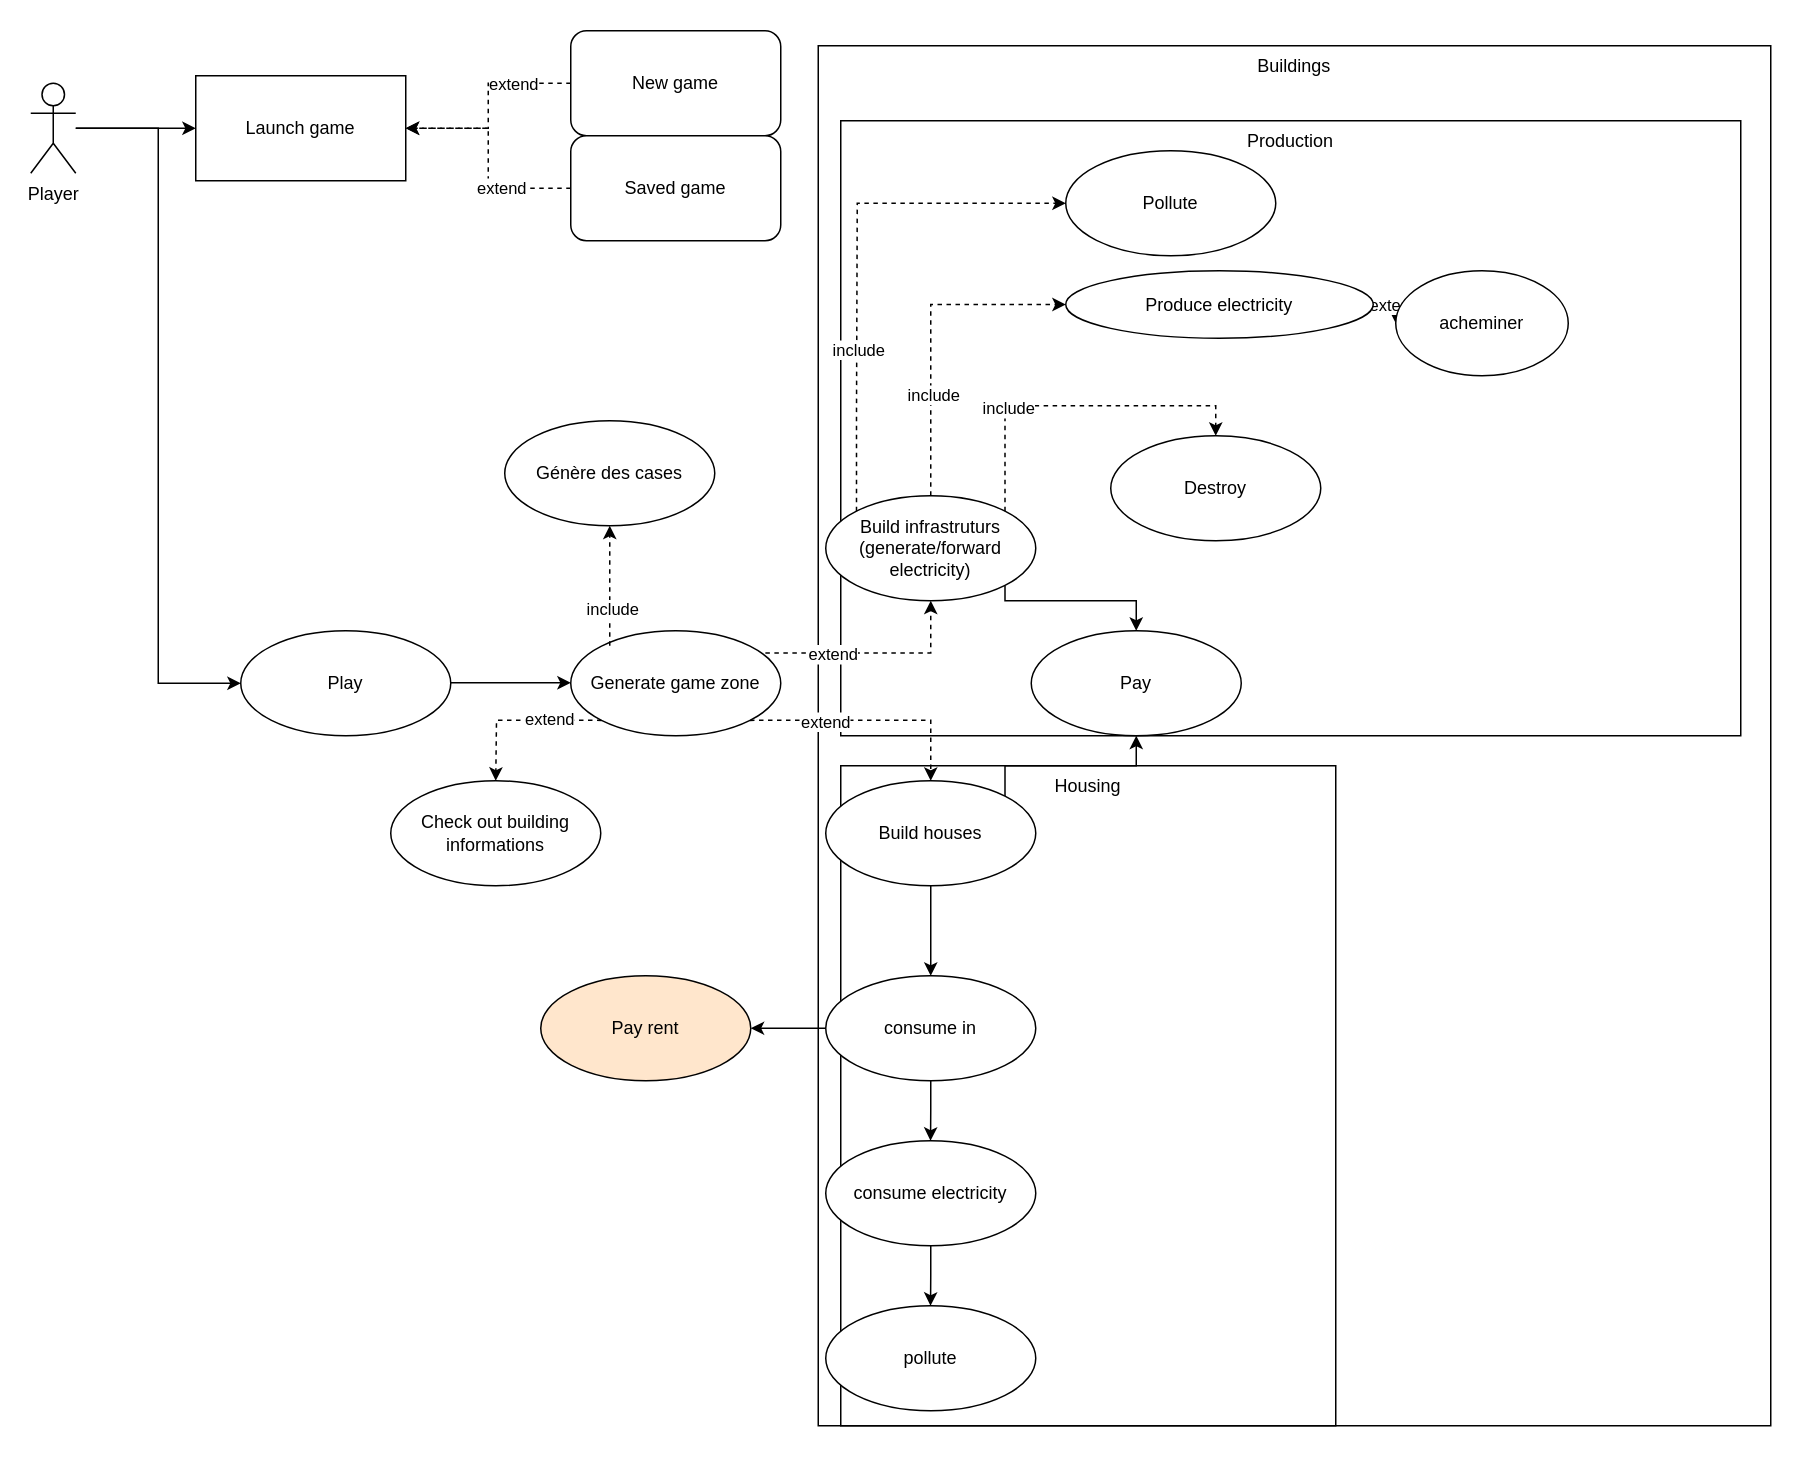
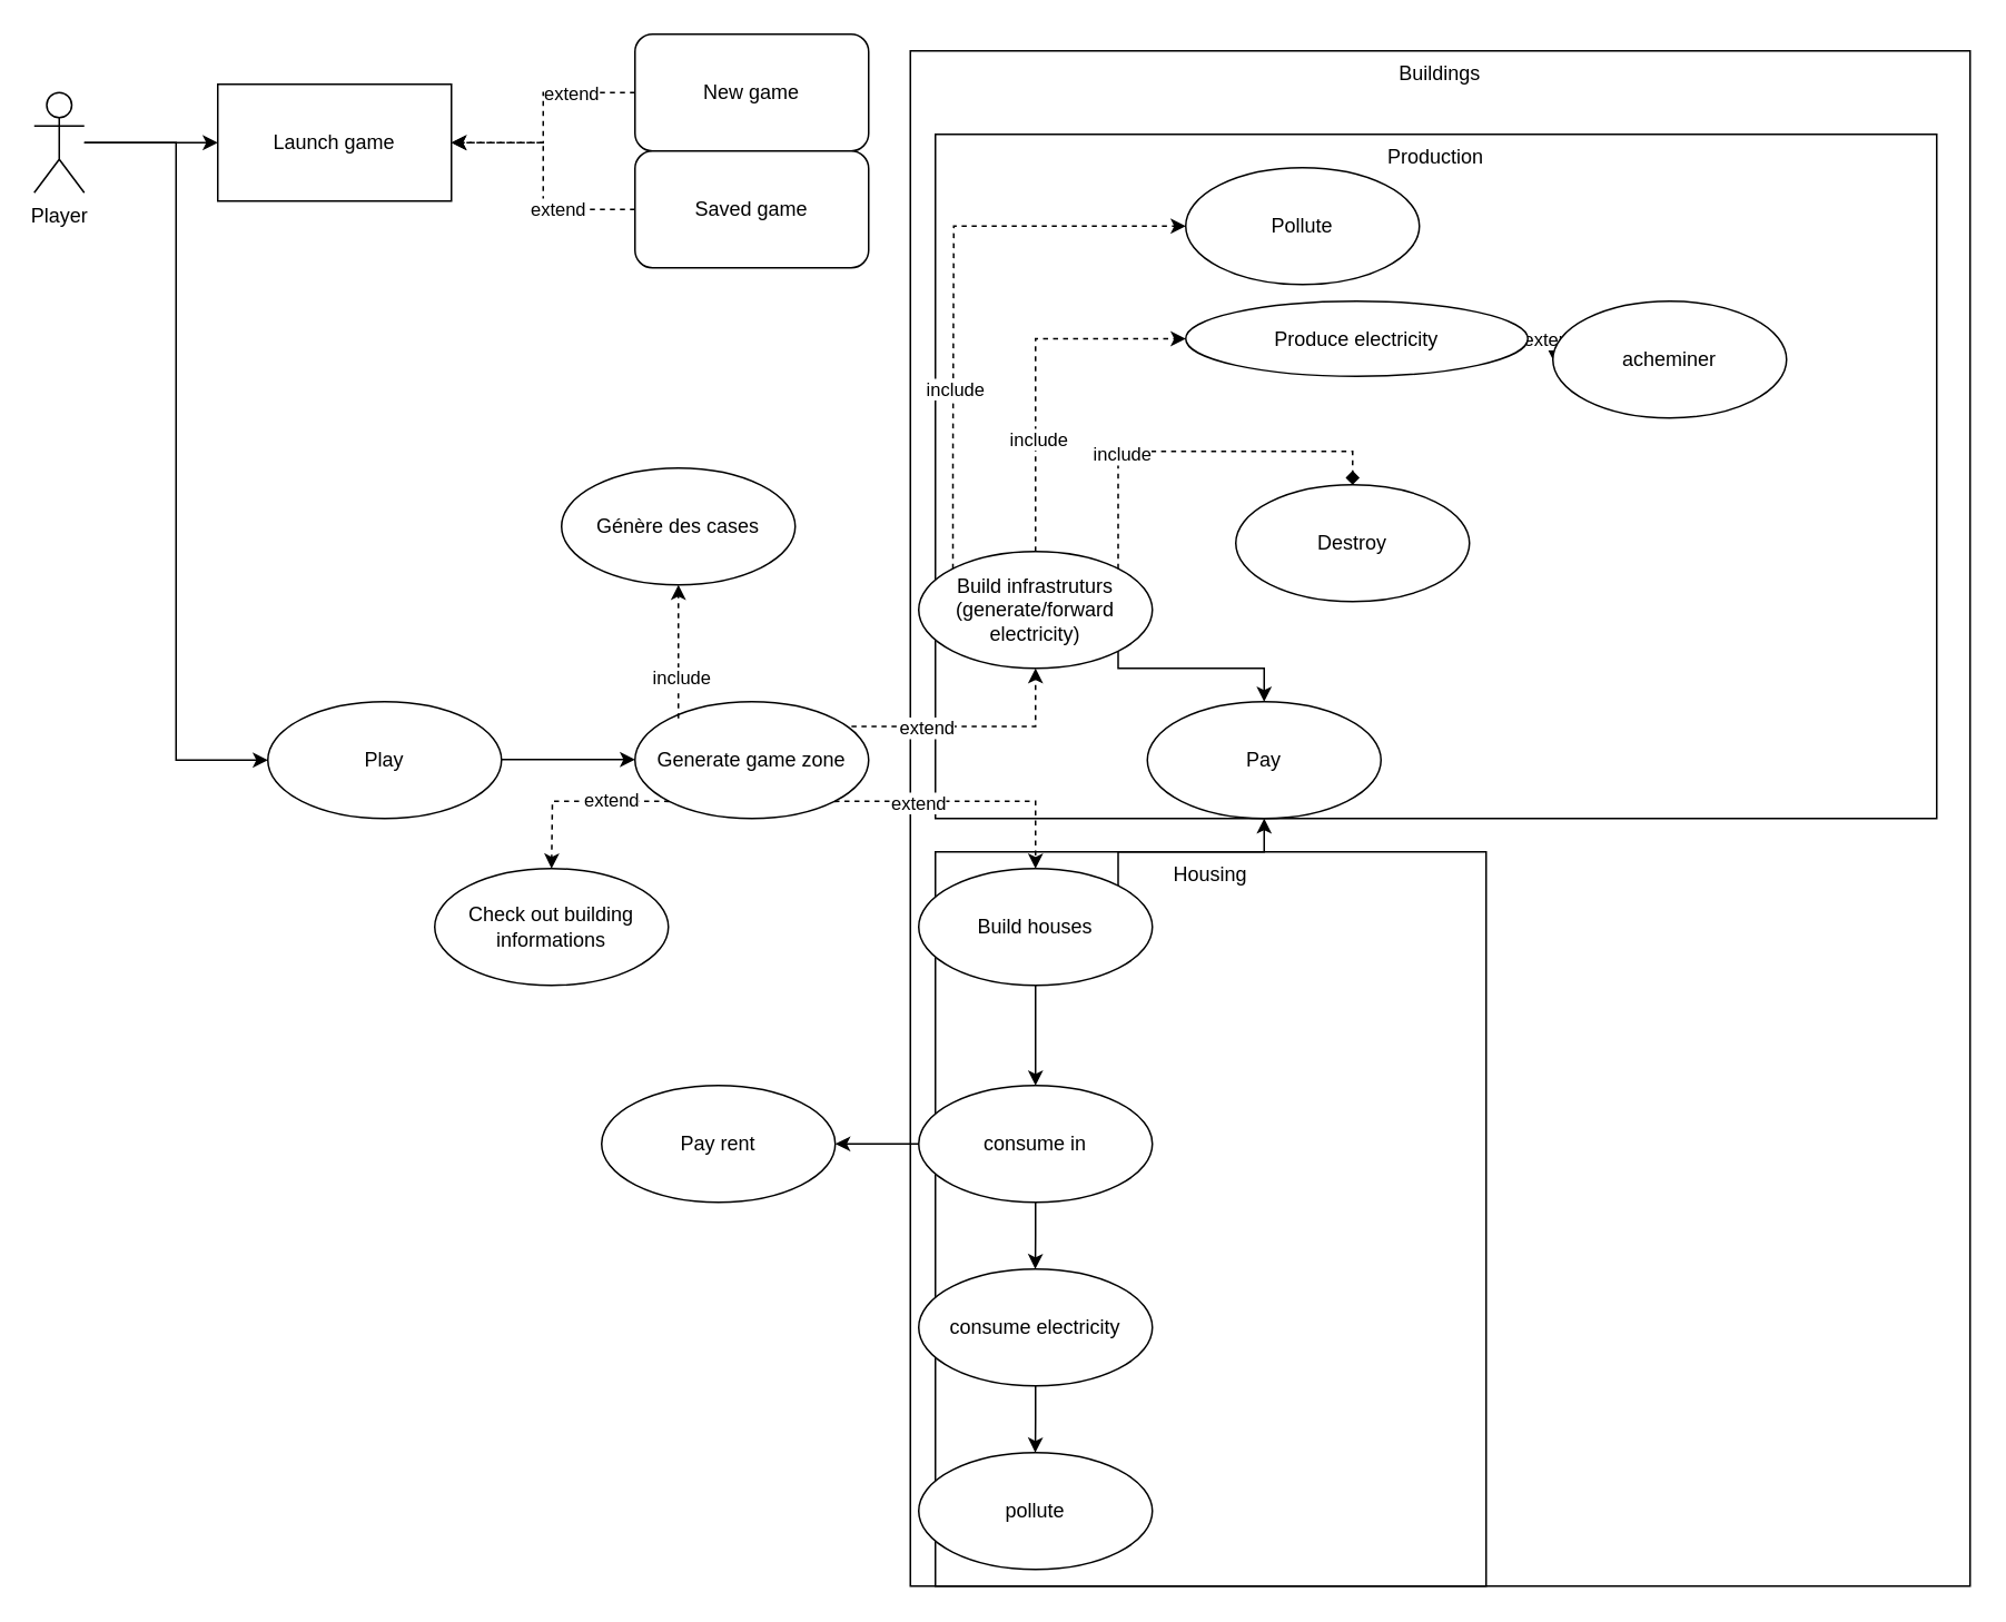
- <mxCell id="51" value="acheminer" style="ellipse;whiteSpace=wrap;html=1;" vertex="1" parent="1"><mxGeometry x="930" y="180" width="115" height="70" as="geometry" /></mxCell>
+ <mxCell id="51" value="acheminer" style="ellipse;whiteSpace=wrap;html=1;" vertex="1" parent="1"><mxGeometry x="930" y="180" width="140" height="70" as="geometry" /></mxCell>
- <mxCell id="38" style="edgeStyle=orthogonalEdgeStyle;rounded=0;orthogonalLoop=1;jettySize=auto;html=1;dashed=1;exitX=1;exitY=0;exitDx=0;exitDy=0;entryX=0.5;entryY=0;entryDx=0;entryDy=0;" parent="1" source="26" target="40" edge="1"><mxGeometry relative="1" as="geometry"><mxPoint x="610.003" y="294.835" as="sourcePoint" /><mxPoint x="810" y="270" as="targetPoint" /><Array as="points"><mxPoint x="670" y="270" /><mxPoint x="810" y="270" /></Array></mxGeometry></mxCell>
+ <mxCell id="38" style="edgeStyle=orthogonalEdgeStyle;rounded=0;orthogonalLoop=1;jettySize=auto;html=1;dashed=1;exitX=1;exitY=0;exitDx=0;exitDy=0;entryX=0.5;entryY=0;entryDx=0;entryDy=0;endArrow=diamond;" parent="1" source="26" target="40" edge="1"><mxGeometry relative="1" as="geometry"><mxPoint x="610.003" y="294.835" as="sourcePoint" /><mxPoint x="810" y="270" as="targetPoint" /><Array as="points"><mxPoint x="670" y="270" /><mxPoint x="810" y="270" /></Array></mxGeometry></mxCell>
- <mxCell id="34" value="Pay rent" style="ellipse;whiteSpace=wrap;html=1;fillColor=#ffe6cc;" parent="1" vertex="1"><mxGeometry x="360" y="650" width="140" height="70" as="geometry" /></mxCell>
+ <mxCell id="34" value="Pay rent" style="ellipse;whiteSpace=wrap;html=1;" parent="1" vertex="1"><mxGeometry x="360" y="650" width="140" height="70" as="geometry" /></mxCell>
